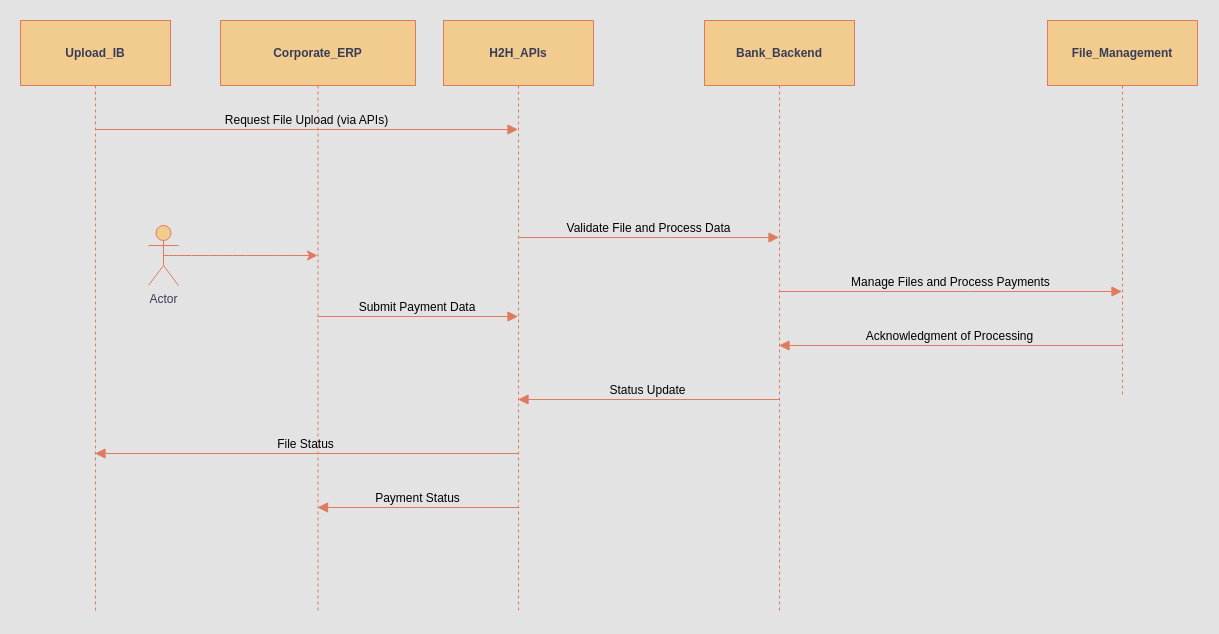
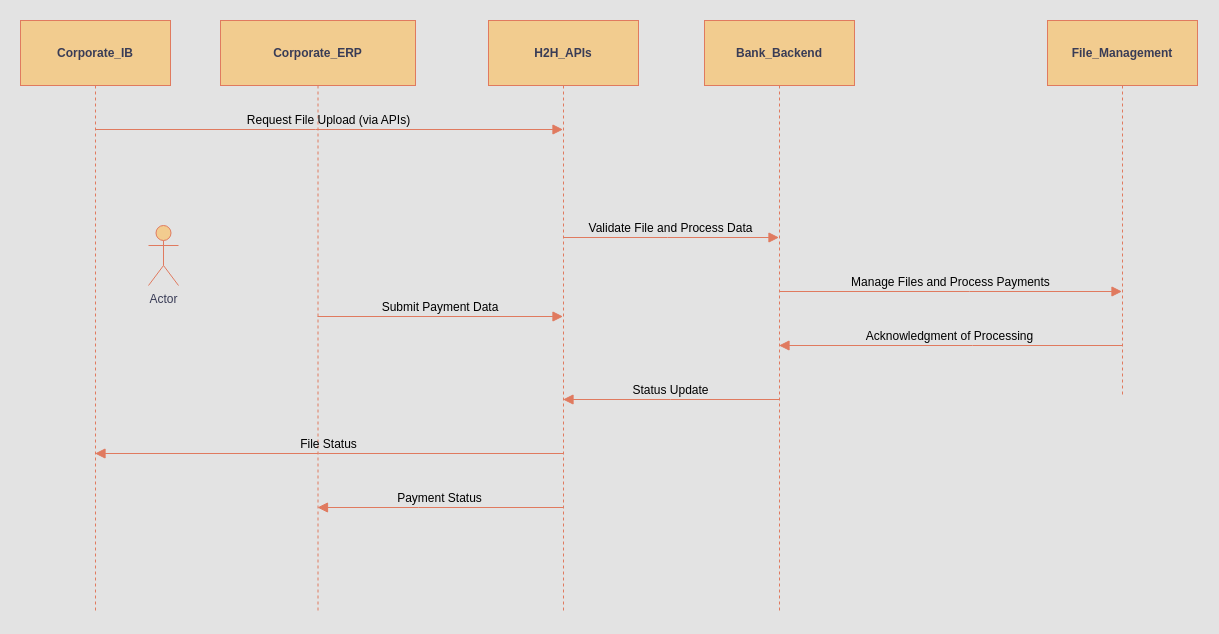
- <mxCell id="2" value="Upload_IB" style="shape=umlLifeline;perimeter=lifelinePerimeter;whiteSpace=wrap;container=1;dropTarget=0;collapsible=0;recursiveResize=0;outlineConnect=0;portConstraint=eastwest;newEdgeStyle={&quot;edgeStyle&quot;:&quot;elbowEdgeStyle&quot;,&quot;elbow&quot;:&quot;vertical&quot;,&quot;curved&quot;:0,&quot;rounded&quot;:0};size=65;labelBackgroundColor=none;fillColor=#F2CC8F;strokeColor=#E07A5F;fontColor=#393C56;fontStyle=1" vertex="1" parent="1"><mxGeometry x="20" y="20" width="150" height="592" as="geometry" /></mxCell>
+ <mxCell id="2" value="Corporate_IB" style="shape=umlLifeline;perimeter=lifelinePerimeter;whiteSpace=wrap;container=1;dropTarget=0;collapsible=0;recursiveResize=0;outlineConnect=0;portConstraint=eastwest;newEdgeStyle={&quot;edgeStyle&quot;:&quot;elbowEdgeStyle&quot;,&quot;elbow&quot;:&quot;vertical&quot;,&quot;curved&quot;:0,&quot;rounded&quot;:0};size=65;labelBackgroundColor=none;fillColor=#F2CC8F;strokeColor=#E07A5F;fontColor=#393C56;fontStyle=1" vertex="1" parent="1"><mxGeometry x="20" y="20" width="150" height="592" as="geometry" /></mxCell>
- <mxCell id="15" style="edgeStyle=none;curved=1;rounded=0;orthogonalLoop=1;jettySize=auto;html=1;exitX=0.5;exitY=0.5;exitDx=0;exitDy=0;exitPerimeter=0;strokeColor=#E07A5F;fontSize=12;fontColor=#393C56;startSize=8;endSize=8;fillColor=#F2CC8F;" edge="1" parent="1" source="16" target="3"><mxGeometry relative="1" as="geometry" /></mxCell>
- <mxCell id="4" value="H2H_APIs" style="shape=umlLifeline;perimeter=lifelinePerimeter;whiteSpace=wrap;container=1;dropTarget=0;collapsible=0;recursiveResize=0;outlineConnect=0;portConstraint=eastwest;newEdgeStyle={&quot;edgeStyle&quot;:&quot;elbowEdgeStyle&quot;,&quot;elbow&quot;:&quot;vertical&quot;,&quot;curved&quot;:0,&quot;rounded&quot;:0};size=65;labelBackgroundColor=none;fillColor=#F2CC8F;strokeColor=#E07A5F;fontColor=#393C56;fontStyle=1" vertex="1" parent="1"><mxGeometry x="443" y="20" width="150" height="592" as="geometry" /></mxCell>
+ <mxCell id="4" value="H2H_APIs" style="shape=umlLifeline;perimeter=lifelinePerimeter;whiteSpace=wrap;container=1;dropTarget=0;collapsible=0;recursiveResize=0;outlineConnect=0;portConstraint=eastwest;newEdgeStyle={&quot;edgeStyle&quot;:&quot;elbowEdgeStyle&quot;,&quot;elbow&quot;:&quot;vertical&quot;,&quot;curved&quot;:0,&quot;rounded&quot;:0};size=65;labelBackgroundColor=none;fillColor=#F2CC8F;strokeColor=#E07A5F;fontColor=#393C56;fontStyle=1" vertex="1" parent="1"><mxGeometry x="488" y="20" width="150" height="592" as="geometry" /></mxCell>
